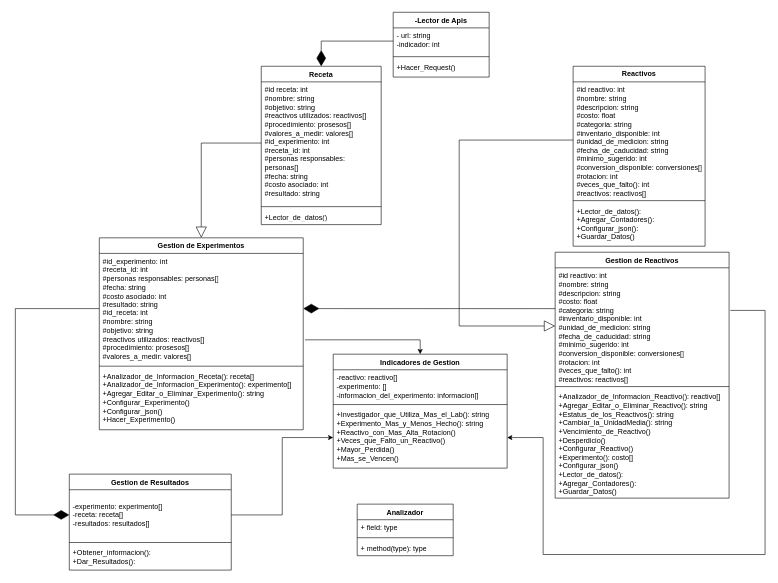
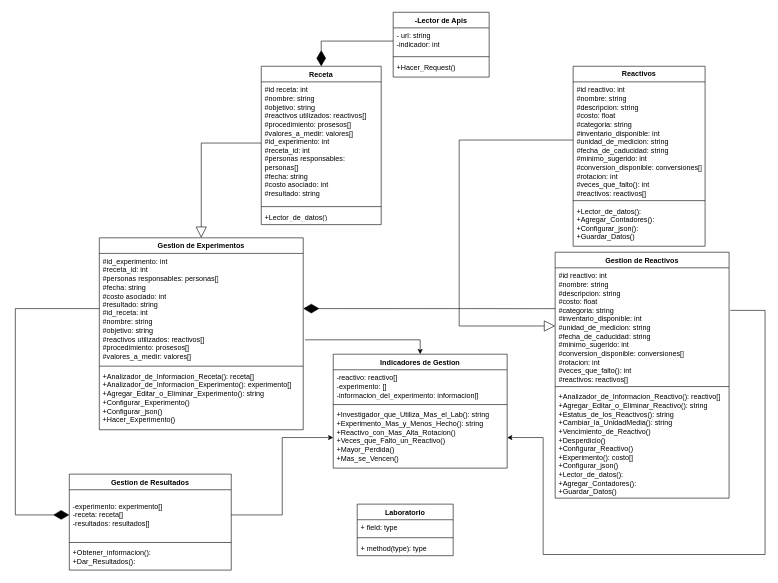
- <mxCell id="35" value="Analizador" style="swimlane;fontStyle=1;align=center;verticalAlign=top;childLayout=stackLayout;horizontal=1;startSize=26;horizontalStack=0;resizeParent=1;resizeParentMax=0;resizeLast=0;collapsible=1;marginBottom=0;whiteSpace=wrap;html=1;" parent="1" vertex="1"><mxGeometry x="590" y="840" width="160" height="86" as="geometry" /></mxCell>
+ <mxCell id="35" value="Laboratorio" style="swimlane;fontStyle=1;align=center;verticalAlign=top;childLayout=stackLayout;horizontal=1;startSize=26;horizontalStack=0;resizeParent=1;resizeParentMax=0;resizeLast=0;collapsible=1;marginBottom=0;whiteSpace=wrap;html=1;" parent="1" vertex="1"><mxGeometry x="590" y="840" width="160" height="86" as="geometry" /></mxCell>
